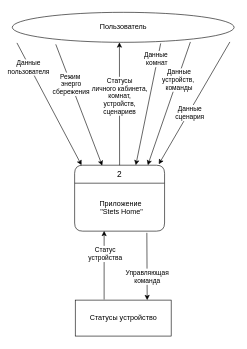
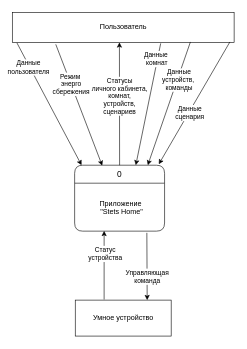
- <mxCell id="3" value="Пользователь" style="ellipse;html=1;dashed=0;whitespace=wrap;" parent="1" vertex="1"><mxGeometry x="20" y="20" width="370" height="50" as="geometry" /></mxCell>
+ <mxCell id="3" value="Пользователь" style="html=1;dashed=0;whitespace=wrap;" parent="1" vertex="1"><mxGeometry x="20" y="20" width="370" height="50" as="geometry" /></mxCell>
- <mxCell id="4" value="2" style="swimlane;childLayout=stackLayout;horizontal=1;startSize=30;horizontalStack=0;rounded=1;fontSize=14;fontStyle=0;strokeWidth=1;resizeParent=0;resizeLast=1;shadow=0;dashed=0;align=center;fillColor=#FFFFFF;" parent="1" vertex="1"><mxGeometry x="124" y="275" width="150" height="110" as="geometry" /></mxCell>
+ <mxCell id="4" value="0" style="swimlane;childLayout=stackLayout;horizontal=1;startSize=30;horizontalStack=0;rounded=1;fontSize=14;fontStyle=0;strokeWidth=1;resizeParent=0;resizeLast=1;shadow=0;dashed=0;align=center;fillColor=#FFFFFF;" parent="1" vertex="1"><mxGeometry x="124" y="275" width="150" height="110" as="geometry" /></mxCell>
- <mxCell id="2" value="Статусы устройство" style="html=1;dashed=0;whitespace=wrap;" parent="1" vertex="1"><mxGeometry x="125" y="500" width="160" height="60" as="geometry" /></mxCell>
+ <mxCell id="2" value="Умное устройство" style="html=1;dashed=0;whitespace=wrap;" parent="1" vertex="1"><mxGeometry x="125" y="500" width="160" height="60" as="geometry" /></mxCell>
